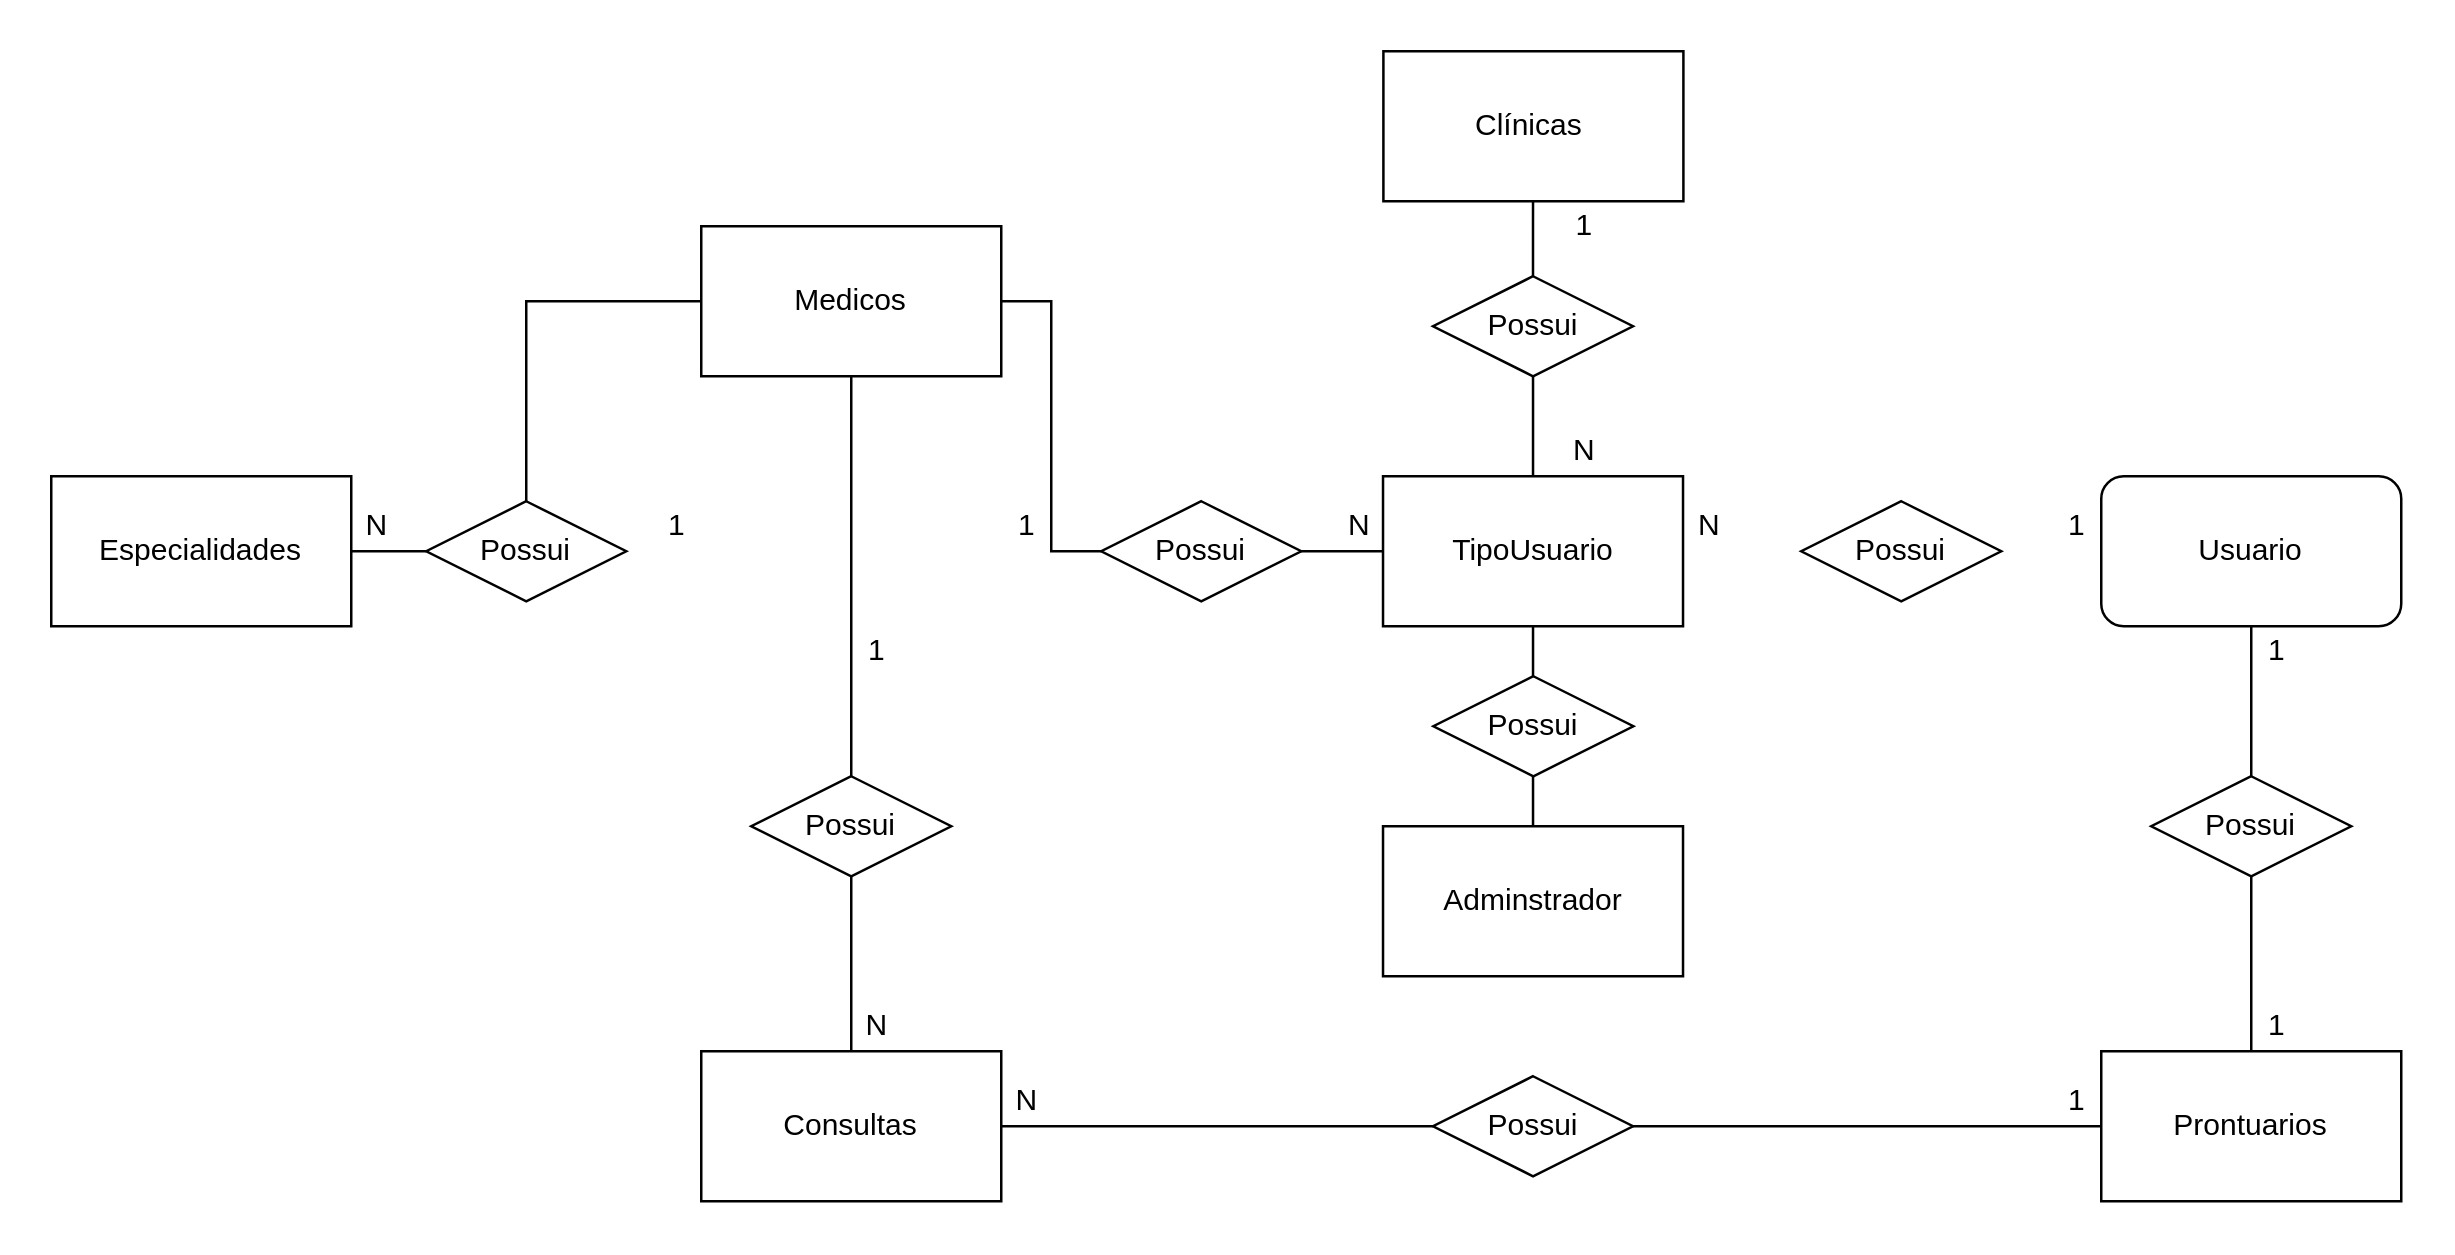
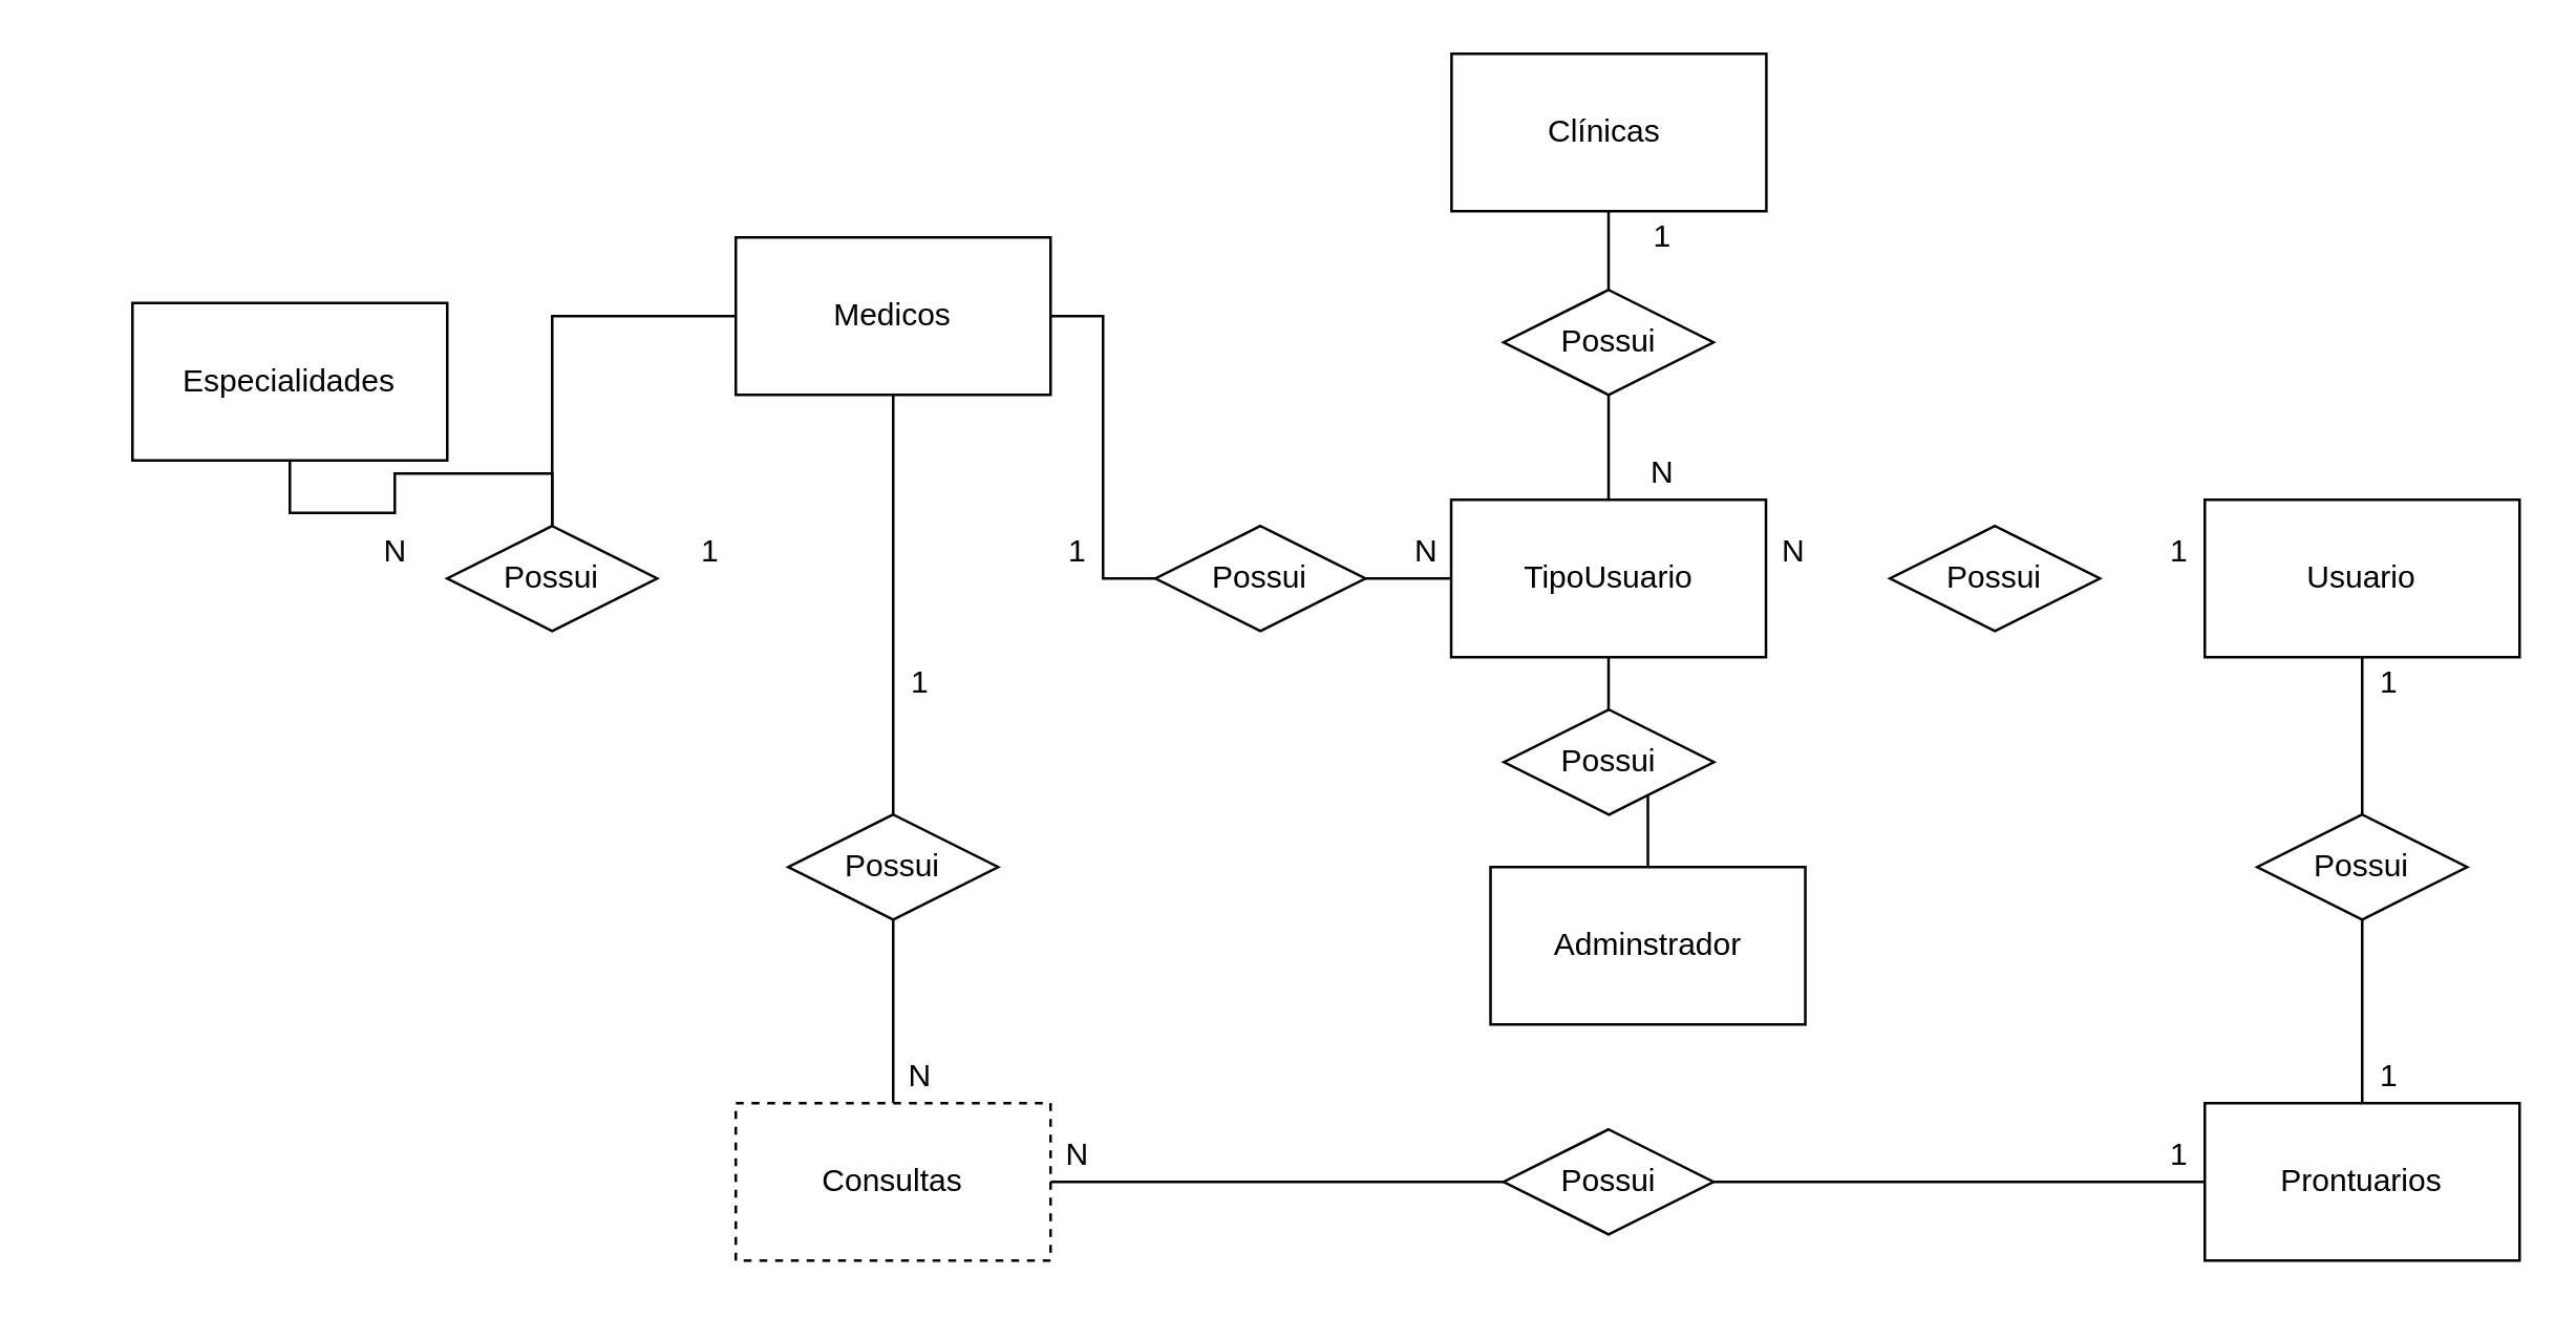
- <mxCell id="9" value="Especialidades" style="rounded=0;whiteSpace=wrap;html=1;" vertex="1" parent="1"><mxGeometry x="20" y="190" width="120" height="60" as="geometry" /></mxCell>
+ <mxCell id="9" value="Especialidades" style="rounded=0;whiteSpace=wrap;html=1;" vertex="1" parent="1"><mxGeometry x="50" y="115" width="120" height="60" as="geometry" /></mxCell>
- <mxCell id="3" value="Usuario" style="whiteSpace=wrap;html=1;rounded=1;" vertex="1" parent="1"><mxGeometry x="840" y="190" width="120" height="60" as="geometry" /></mxCell>
+ <mxCell id="3" value="Usuario" style="rounded=0;whiteSpace=wrap;html=1;" vertex="1" parent="1"><mxGeometry x="840" y="190" width="120" height="60" as="geometry" /></mxCell>
- <mxCell id="29" value="Adminstrador&lt;br&gt;" style="rounded=0;whiteSpace=wrap;html=1;" vertex="1" parent="1"><mxGeometry x="552.71" y="330" width="120" height="60" as="geometry" /></mxCell>
+ <mxCell id="29" value="Adminstrador&lt;br&gt;" style="rounded=0;whiteSpace=wrap;html=1;" vertex="1" parent="1"><mxGeometry x="567.71" y="330" width="120" height="60" as="geometry" /></mxCell>
- <mxCell id="8" value="Consultas" style="rounded=0;whiteSpace=wrap;html=1;" vertex="1" parent="1"><mxGeometry x="280" y="420" width="120" height="60" as="geometry" /></mxCell>
+ <mxCell id="8" value="Consultas" style="rounded=0;whiteSpace=wrap;html=1;dashed=1;" vertex="1" parent="1"><mxGeometry x="280" y="420" width="120" height="60" as="geometry" /></mxCell>
